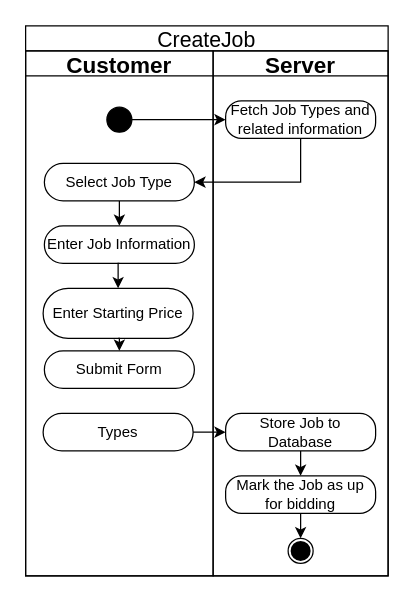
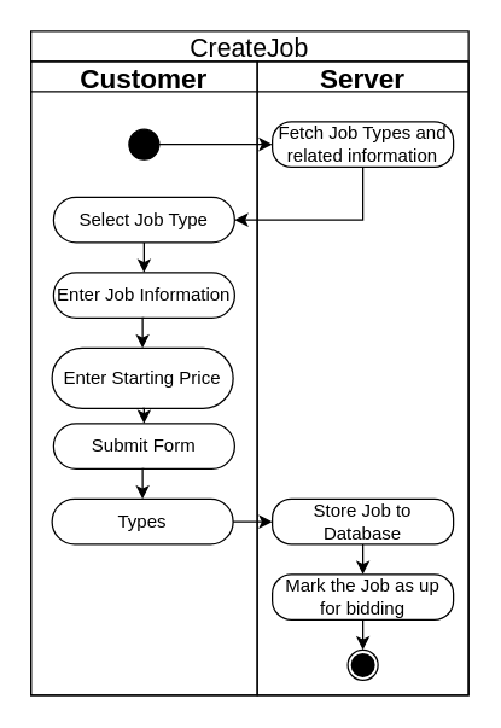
+ <mxCell id="8" style="edgeStyle=orthogonalEdgeStyle;rounded=0;orthogonalLoop=1;jettySize=auto;html=1;exitX=0.5;exitY=1;exitDx=0;exitDy=0;entryX=0.5;entryY=0;entryDx=0;entryDy=0;fontSize=12;" parent="3" source="7" target="6" edge="1"><mxGeometry relative="1" as="geometry" /></mxCell>
